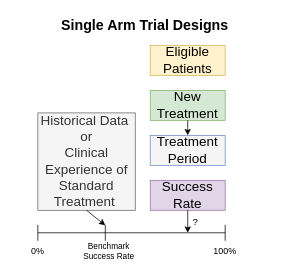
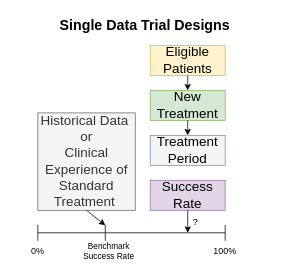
- <mxCell id="6" value="&lt;h1 style=&quot;font-size: 19px;&quot;&gt;&lt;font style=&quot;font-size: 19px;&quot;&gt;Single Arm Trial Designs&lt;/font&gt;&lt;/h1&gt;&lt;p style=&quot;font-size: 19px;&quot;&gt;&lt;br style=&quot;font-size: 19px;&quot;&gt;&lt;/p&gt;" style="text;html=1;strokeColor=none;fillColor=none;spacing=5;spacingTop=-20;whiteSpace=wrap;overflow=hidden;rounded=0;fontSize=19;align=center;" vertex="1" parent="1"><mxGeometry x="32.5" y="20" width="320" height="50" as="geometry" /></mxCell>
+ <mxCell id="6" value="&lt;h1 style=&quot;font-size: 19px;&quot;&gt;&lt;font style=&quot;font-size: 19px;&quot;&gt;Single Data Trial Designs&lt;/font&gt;&lt;/h1&gt;&lt;p style=&quot;font-size: 19px;&quot;&gt;&lt;br style=&quot;font-size: 19px;&quot;&gt;&lt;/p&gt;" style="text;html=1;strokeColor=none;fillColor=none;spacing=5;spacingTop=-20;whiteSpace=wrap;overflow=hidden;rounded=0;fontSize=19;align=center;" vertex="1" parent="1"><mxGeometry x="32.5" y="20" width="320" height="50" as="geometry" /></mxCell>
+ <mxCell id="10" value="" style="endArrow=classic;html=1;rounded=0;fontSize=12;exitX=0.5;exitY=1;exitDx=0;exitDy=0;" edge="1" parent="1" source="2" target="3"><mxGeometry width="50" height="50" relative="1" as="geometry"><mxPoint x="145" y="270" as="sourcePoint" /><mxPoint x="195" y="220" as="targetPoint" /></mxGeometry></mxCell>
